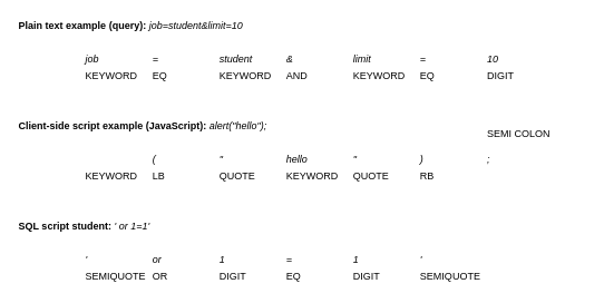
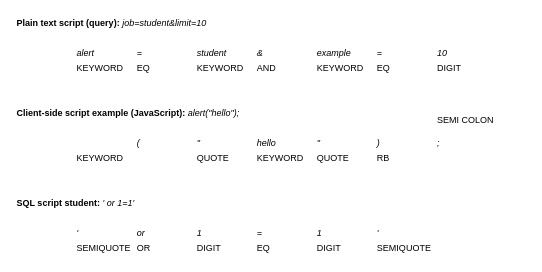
- <mxCell id="42" value="Plain text example (query): &lt;i style=&quot;font-weight: normal&quot;&gt;job=student&amp;amp;limit=10&lt;/i&gt;" style="text;html=1;strokeColor=none;fillColor=none;align=left;verticalAlign=middle;whiteSpace=wrap;rounded=0;fontStyle=1" parent="1" vertex="1"><mxGeometry x="20" y="20" width="320" height="20" as="geometry" /></mxCell>
+ <mxCell id="42" value="Plain text script (query): &lt;i style=&quot;font-weight: normal&quot;&gt;job=student&amp;amp;limit=10&lt;/i&gt;" style="text;html=1;strokeColor=none;fillColor=none;align=left;verticalAlign=middle;whiteSpace=wrap;rounded=0;fontStyle=1" parent="1" vertex="1"><mxGeometry x="20" y="20" width="320" height="20" as="geometry" /></mxCell>
- <mxCell id="14" value="job" style="text;html=1;strokeColor=none;fillColor=none;align=left;verticalAlign=middle;whiteSpace=wrap;rounded=0;fontStyle=2" parent="1" vertex="1"><mxGeometry x="100" y="60" width="70" height="20" as="geometry" /></mxCell>
+ <mxCell id="14" value="alert" style="text;html=1;strokeColor=none;fillColor=none;align=left;verticalAlign=middle;whiteSpace=wrap;rounded=0;fontStyle=2" parent="1" vertex="1"><mxGeometry x="100" y="60" width="70" height="20" as="geometry" /></mxCell>
- <mxCell id="20" value="limit" style="text;html=1;strokeColor=none;fillColor=none;align=left;verticalAlign=middle;whiteSpace=wrap;rounded=0;fontStyle=2" parent="1" vertex="1"><mxGeometry x="420" y="60" width="70" height="20" as="geometry" /></mxCell>
+ <mxCell id="20" value="example" style="text;html=1;strokeColor=none;fillColor=none;align=left;verticalAlign=middle;whiteSpace=wrap;rounded=0;fontStyle=2" parent="1" vertex="1"><mxGeometry x="420" y="60" width="70" height="20" as="geometry" /></mxCell>
- <mxCell id="30" value="LB" style="text;html=1;strokeColor=none;fillColor=none;align=left;verticalAlign=middle;whiteSpace=wrap;rounded=0;" parent="1" vertex="1"><mxGeometry x="180" y="200" width="70" height="20" as="geometry" /></mxCell>
